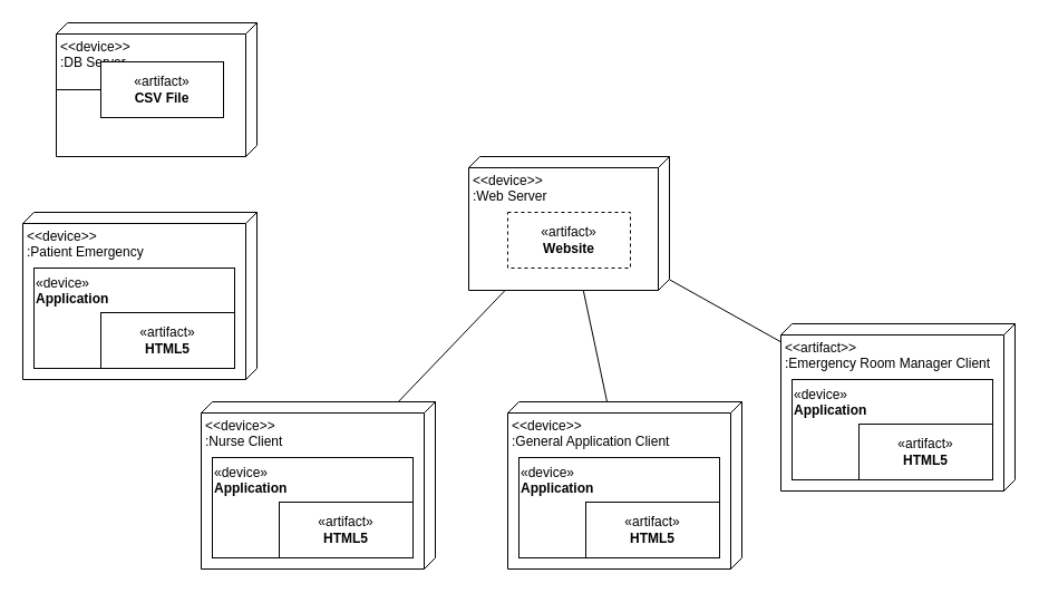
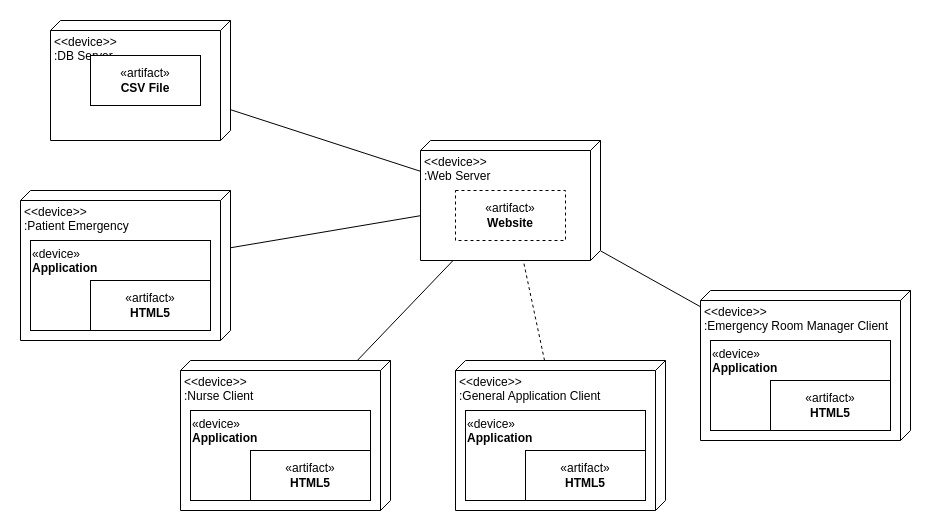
- <mxCell id="4" value="" style="endArrow=none;html=1;rounded=0;" parent="1" source="2" target="7" edge="1"><mxGeometry relative="1" as="geometry"><mxPoint x="210" y="190" as="sourcePoint" /><mxPoint x="370" y="190" as="targetPoint" /></mxGeometry></mxCell>
+ <mxCell id="4" value="" style="endArrow=none;html=1;rounded=0;" parent="1" source="2" target="3" edge="1"><mxGeometry relative="1" as="geometry"><mxPoint x="210" y="190" as="sourcePoint" /><mxPoint x="370" y="190" as="targetPoint" /></mxGeometry></mxCell>
+ <mxCell id="6" value="" style="endArrow=none;html=1;rounded=0;" parent="1" source="5" target="3" edge="1"><mxGeometry relative="1" as="geometry"><mxPoint x="240" y="119" as="sourcePoint" /><mxPoint x="430" y="181" as="targetPoint" /></mxGeometry></mxCell>
- <mxCell id="18" value="" style="endArrow=none;html=1;rounded=0;" edge="1" parent="1" source="15" target="3"><mxGeometry relative="1" as="geometry"><mxPoint x="367" y="370" as="sourcePoint" /><mxPoint x="463" y="270" as="targetPoint" /></mxGeometry></mxCell>
+ <mxCell id="18" value="" style="endArrow=none;html=1;rounded=0;dashed=1;" edge="1" parent="1" source="15" target="3"><mxGeometry relative="1" as="geometry"><mxPoint x="367" y="370" as="sourcePoint" /><mxPoint x="463" y="270" as="targetPoint" /></mxGeometry></mxCell>
- <mxCell id="19" value="&amp;lt;&amp;lt;artifact&amp;gt;&amp;gt;&lt;div&gt;:Emergency Room Manager Client&lt;/div&gt;" style="verticalAlign=top;align=left;spacingTop=8;spacingLeft=2;spacingRight=12;shape=cube;size=10;direction=south;fontStyle=0;html=1;whiteSpace=wrap;" vertex="1" parent="1"><mxGeometry x="700" y="290" width="210" height="150" as="geometry" /></mxCell>
+ <mxCell id="19" value="&amp;lt;&amp;lt;device&amp;gt;&amp;gt;&lt;div&gt;:Emergency Room Manager Client&lt;/div&gt;" style="verticalAlign=top;align=left;spacingTop=8;spacingLeft=2;spacingRight=12;shape=cube;size=10;direction=south;fontStyle=0;html=1;whiteSpace=wrap;" vertex="1" parent="1"><mxGeometry x="700" y="290" width="210" height="150" as="geometry" /></mxCell>
